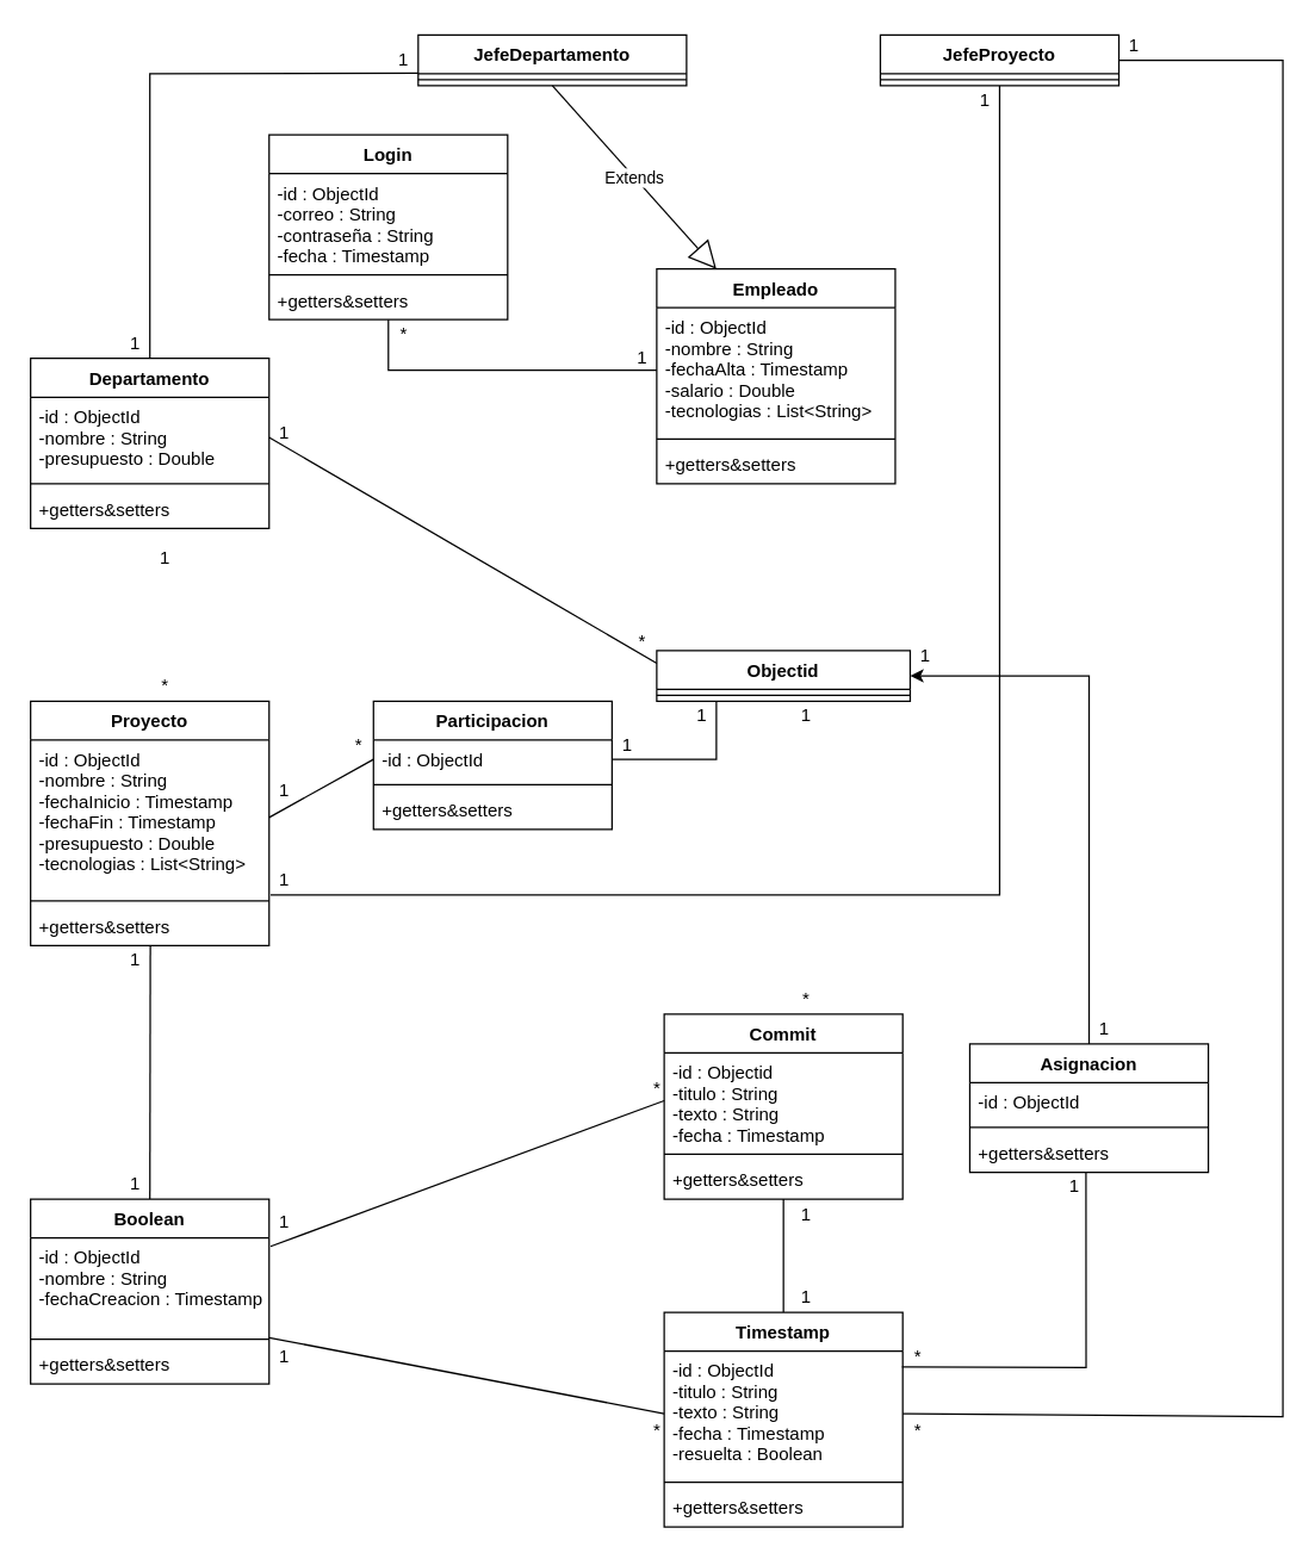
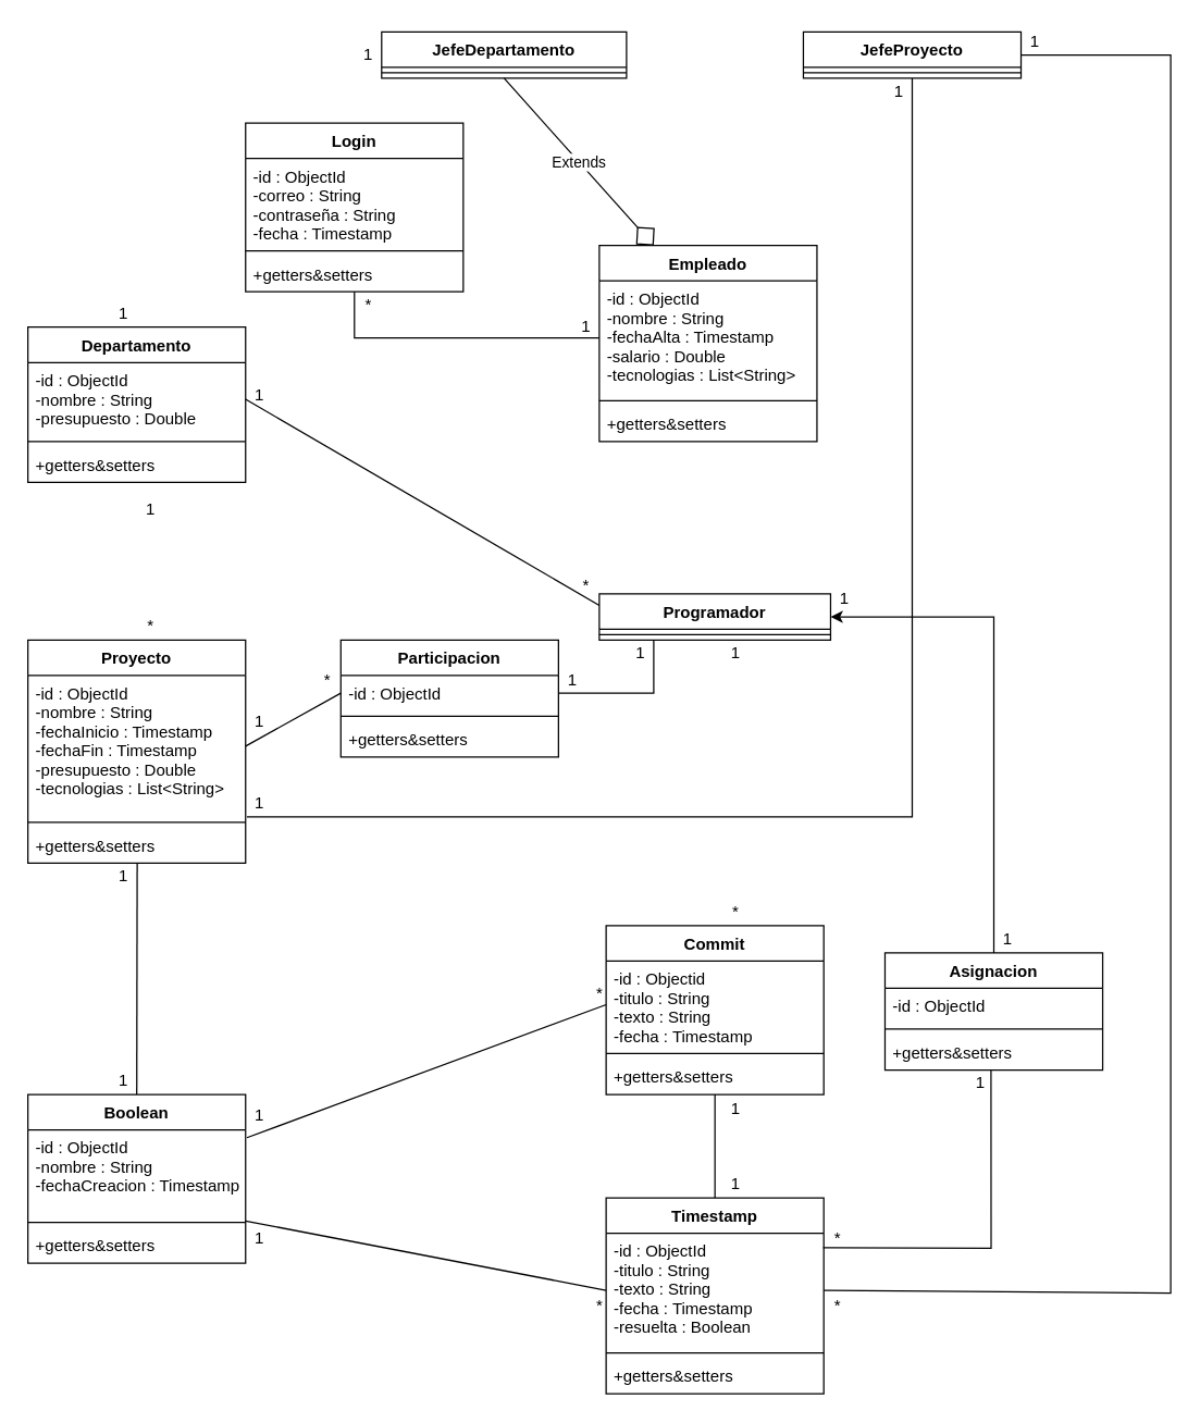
- <mxCell id="18" value="" style="endArrow=none;html=1;rounded=0;exitX=0.5;exitY=0;exitDx=0;exitDy=0;entryX=0;entryY=0.75;entryDx=0;entryDy=0;" parent="1" source="2" target="13" edge="1"><mxGeometry width="50" height="50" relative="1" as="geometry"><mxPoint x="110" y="200" as="sourcePoint" /><mxPoint x="270" y="49" as="targetPoint" /><Array as="points"><mxPoint x="100" y="49" /></Array></mxGeometry></mxCell>
- <mxCell id="17" value="Extends" style="endArrow=block;endSize=16;endFill=0;html=1;rounded=0;entryX=0.25;entryY=0;entryDx=0;entryDy=0;exitX=0.5;exitY=1;exitDx=0;exitDy=0;" parent="1" source="13" target="20" edge="1"><mxGeometry width="160" relative="1" as="geometry"><mxPoint x="396" y="74.004" as="sourcePoint" /><mxPoint x="440" y="180" as="targetPoint" /><Array as="points" /></mxGeometry></mxCell>
+ <mxCell id="17" value="Extends" style="endArrow=diamond;endSize=16;endFill=0;html=1;rounded=0;entryX=0.25;entryY=0;entryDx=0;entryDy=0;exitX=0.5;exitY=1;exitDx=0;exitDy=0;" parent="1" source="13" target="20" edge="1"><mxGeometry width="160" relative="1" as="geometry"><mxPoint x="396" y="74.004" as="sourcePoint" /><mxPoint x="440" y="180" as="targetPoint" /><Array as="points" /></mxGeometry></mxCell>
- <mxCell id="27" value="Objectid" style="swimlane;fontStyle=1;align=center;verticalAlign=top;childLayout=stackLayout;horizontal=1;startSize=26;horizontalStack=0;resizeParent=1;resizeParentMax=0;resizeLast=0;collapsible=1;marginBottom=0;" parent="1" vertex="1"><mxGeometry x="440" y="436" width="170" height="34" as="geometry" /></mxCell>
+ <mxCell id="27" value="Programador" style="swimlane;fontStyle=1;align=center;verticalAlign=top;childLayout=stackLayout;horizontal=1;startSize=26;horizontalStack=0;resizeParent=1;resizeParentMax=0;resizeLast=0;collapsible=1;marginBottom=0;" parent="1" vertex="1"><mxGeometry x="440" y="436" width="170" height="34" as="geometry" /></mxCell>
